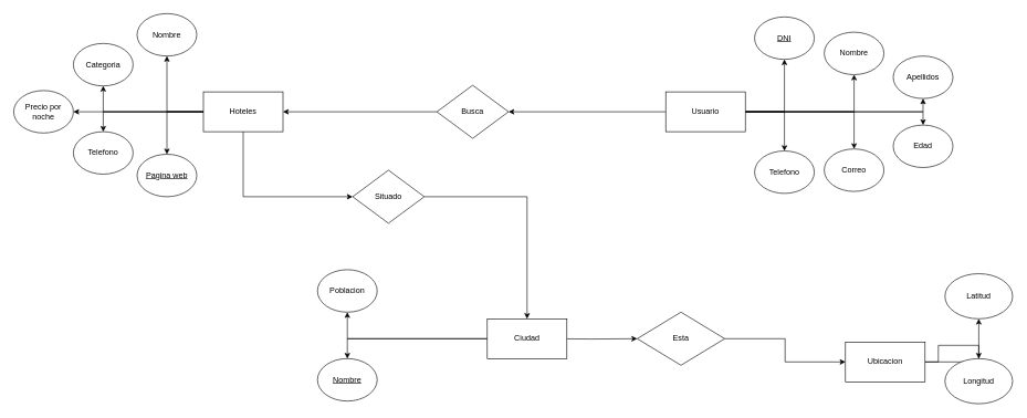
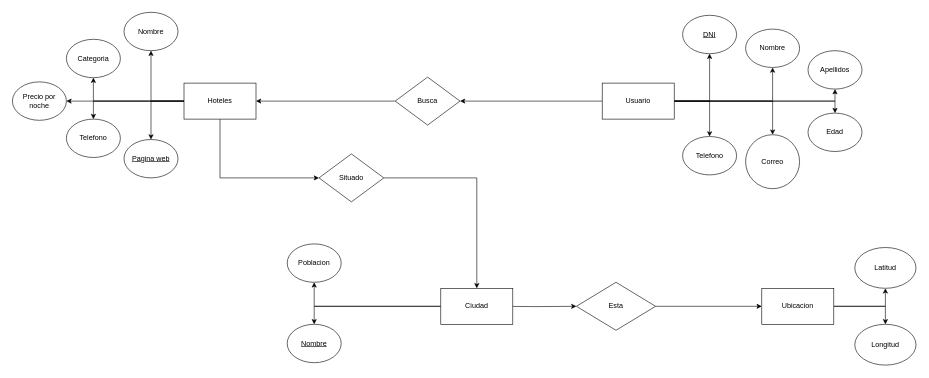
- <mxCell id="42" value="Correo" style="ellipse;whiteSpace=wrap;html=1;" vertex="1" parent="1"><mxGeometry x="1242" y="224" width="90" height="64" as="geometry" /></mxCell>
+ <mxCell id="42" value="Correo" style="ellipse;whiteSpace=wrap;html=1;" vertex="1" parent="1"><mxGeometry x="1242" y="224" width="90" height="90" as="geometry" /></mxCell>
- <mxCell id="24" value="Ubicacion" style="rounded=0;whiteSpace=wrap;html=1;" vertex="1" parent="1"><mxGeometry x="1274" y="515" width="120" height="60" as="geometry" /></mxCell>
+ <mxCell id="24" value="Ubicacion" style="rounded=0;whiteSpace=wrap;html=1;" vertex="1" parent="1"><mxGeometry x="1269" y="480" width="120" height="60" as="geometry" /></mxCell>
